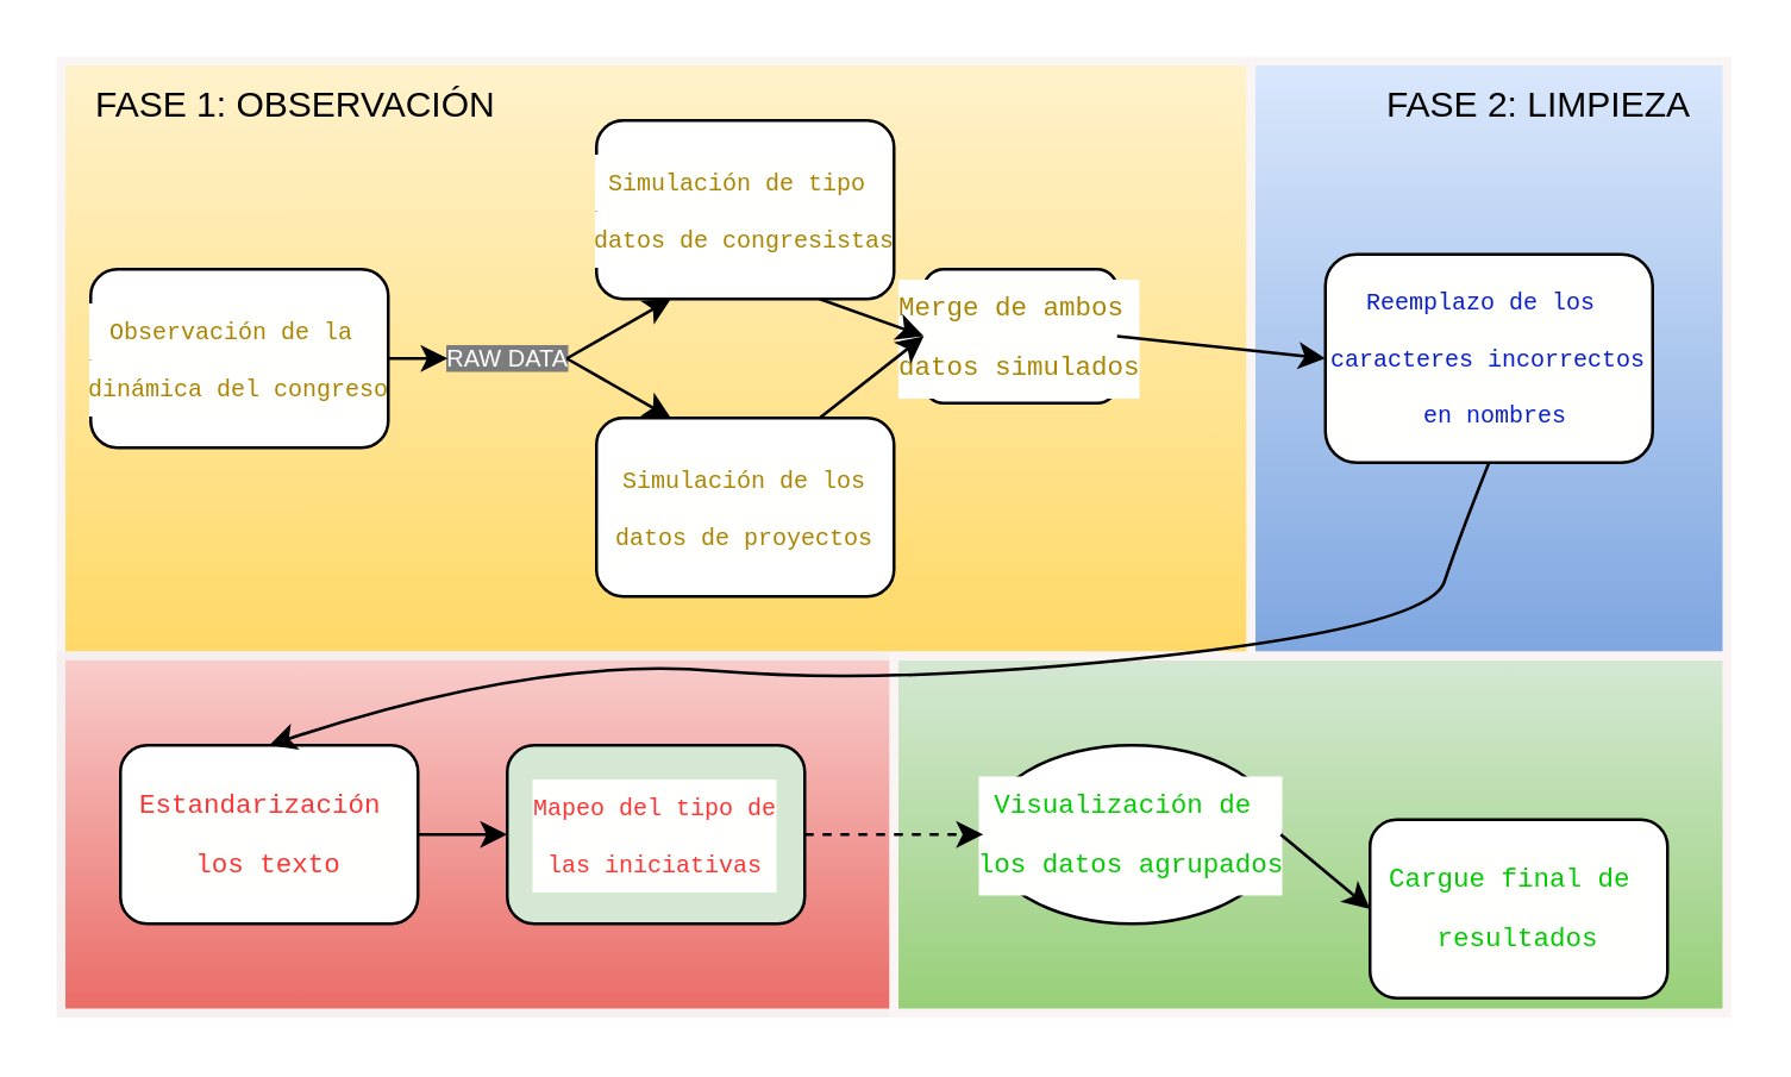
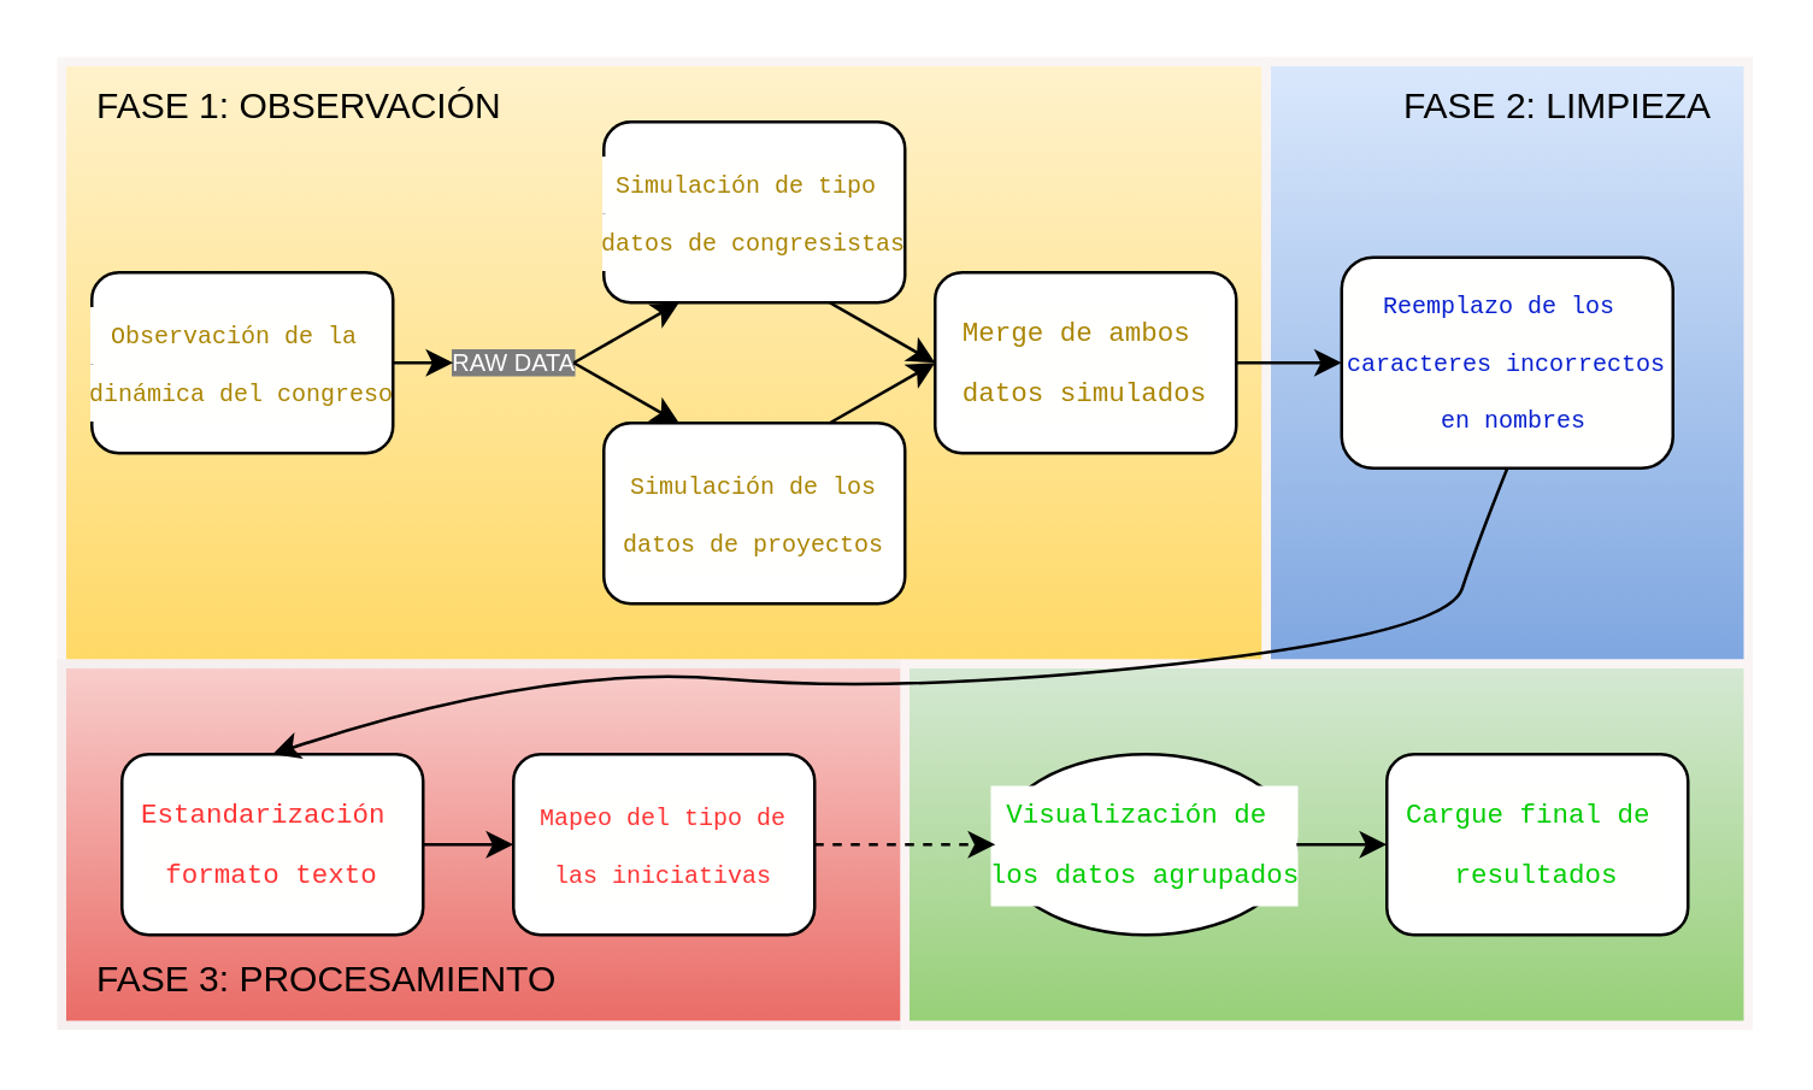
- <mxCell id="9" value="&lt;div style=&quot;background-color: rgb(255, 255, 254); font-family: Consolas, &amp;quot;Courier New&amp;quot;, monospace; line-height: 19px; white-space: pre;&quot;&gt;&lt;span style=&quot;color: rgb(170, 133, 0);&quot;&gt;&lt;font style=&quot;font-size: 9px;&quot;&gt;Merge de ambos &lt;/font&gt;&lt;/span&gt;&lt;/div&gt;&lt;div style=&quot;background-color: rgb(255, 255, 254); font-family: Consolas, &amp;quot;Courier New&amp;quot;, monospace; line-height: 19px; white-space: pre;&quot;&gt;&lt;span style=&quot;color: rgb(170, 133, 0);&quot;&gt;&lt;font style=&quot;font-size: 9px;&quot;&gt;datos simulados&lt;/font&gt;&lt;/span&gt;&lt;/div&gt;" style="rounded=1;whiteSpace=wrap;html=1;" vertex="1" parent="1"><mxGeometry x="310" y="90" width="65" height="45" as="geometry" /></mxCell>
+ <mxCell id="9" value="&lt;div style=&quot;background-color: rgb(255, 255, 254); font-family: Consolas, &amp;quot;Courier New&amp;quot;, monospace; line-height: 19px; white-space: pre;&quot;&gt;&lt;span style=&quot;color: rgb(170, 133, 0);&quot;&gt;&lt;font style=&quot;font-size: 9px;&quot;&gt;Merge de ambos &lt;/font&gt;&lt;/span&gt;&lt;/div&gt;&lt;div style=&quot;background-color: rgb(255, 255, 254); font-family: Consolas, &amp;quot;Courier New&amp;quot;, monospace; line-height: 19px; white-space: pre;&quot;&gt;&lt;span style=&quot;color: rgb(170, 133, 0);&quot;&gt;&lt;font style=&quot;font-size: 9px;&quot;&gt;datos simulados&lt;/font&gt;&lt;/span&gt;&lt;/div&gt;" style="rounded=1;whiteSpace=wrap;html=1;" vertex="1" parent="1"><mxGeometry x="310" y="90" width="100" height="60" as="geometry" /></mxCell>
- <mxCell id="11" value="&lt;div style=&quot;background-color: rgb(255, 255, 254); font-family: Consolas, &amp;quot;Courier New&amp;quot;, monospace; line-height: 19px; white-space: pre;&quot;&gt;&lt;div style=&quot;line-height: 19px;&quot;&gt;&lt;font style=&quot;color: rgb(255, 51, 51); font-size: 9px;&quot;&gt;Estandarización &lt;/font&gt;&lt;/div&gt;&lt;div style=&quot;line-height: 19px;&quot;&gt;&lt;font style=&quot;font-size: 9px;&quot;&gt;&lt;font style=&quot;color: rgb(255, 51, 51);&quot;&gt;los &lt;/font&gt;&lt;span style=&quot;color: light-dark(rgb(255, 51, 51), rgb(255, 119, 119)); background-color: light-dark(rgb(255, 255, 254), rgb(18, 18, 17));&quot;&gt;texto&lt;/span&gt;&lt;/font&gt;&lt;/div&gt;&lt;/div&gt;" style="rounded=1;whiteSpace=wrap;html=1;fontColor=light-dark(#e60a0a, #ededed);" vertex="1" parent="1"><mxGeometry x="40" y="250" width="100" height="60" as="geometry" /></mxCell>
+ <mxCell id="11" value="&lt;div style=&quot;background-color: rgb(255, 255, 254); font-family: Consolas, &amp;quot;Courier New&amp;quot;, monospace; line-height: 19px; white-space: pre;&quot;&gt;&lt;div style=&quot;line-height: 19px;&quot;&gt;&lt;font style=&quot;color: rgb(255, 51, 51); font-size: 9px;&quot;&gt;Estandarización &lt;/font&gt;&lt;/div&gt;&lt;div style=&quot;line-height: 19px;&quot;&gt;&lt;font style=&quot;font-size: 9px;&quot;&gt;&lt;font style=&quot;color: rgb(255, 51, 51);&quot;&gt;formato &lt;/font&gt;&lt;span style=&quot;color: light-dark(rgb(255, 51, 51), rgb(255, 119, 119)); background-color: light-dark(rgb(255, 255, 254), rgb(18, 18, 17));&quot;&gt;texto&lt;/span&gt;&lt;/font&gt;&lt;/div&gt;&lt;/div&gt;" style="rounded=1;whiteSpace=wrap;html=1;fontColor=light-dark(#e60a0a, #ededed);" vertex="1" parent="1"><mxGeometry x="40" y="250" width="100" height="60" as="geometry" /></mxCell>
- <mxCell id="12" value="&lt;div style=&quot;background-color: rgb(255, 255, 254); font-family: Consolas, &amp;quot;Courier New&amp;quot;, monospace; line-height: 19px; white-space: pre;&quot;&gt;&lt;div style=&quot;line-height: 19px;&quot;&gt;&lt;font style=&quot;color: rgb(255, 51, 51); font-size: 8px;&quot;&gt;Mapeo del tipo de&lt;/font&gt;&lt;/div&gt;&lt;div style=&quot;line-height: 19px;&quot;&gt;&lt;font style=&quot;color: rgb(255, 51, 51); font-size: 8px;&quot;&gt;las iniciativas&lt;/font&gt;&lt;/div&gt;&lt;/div&gt;" style="rounded=1;whiteSpace=wrap;html=1;fillColor=#d5e8d4;" vertex="1" parent="1"><mxGeometry x="170" y="250" width="100" height="60" as="geometry" /></mxCell>
+ <mxCell id="12" value="&lt;div style=&quot;background-color: rgb(255, 255, 254); font-family: Consolas, &amp;quot;Courier New&amp;quot;, monospace; line-height: 19px; white-space: pre;&quot;&gt;&lt;div style=&quot;line-height: 19px;&quot;&gt;&lt;font style=&quot;color: rgb(255, 51, 51); font-size: 8px;&quot;&gt;Mapeo del tipo de&lt;/font&gt;&lt;/div&gt;&lt;div style=&quot;line-height: 19px;&quot;&gt;&lt;font style=&quot;color: rgb(255, 51, 51); font-size: 8px;&quot;&gt;las iniciativas&lt;/font&gt;&lt;/div&gt;&lt;/div&gt;" style="rounded=1;whiteSpace=wrap;html=1;" vertex="1" parent="1"><mxGeometry x="170" y="250" width="100" height="60" as="geometry" /></mxCell>
- <mxCell id="14" value="&lt;div style=&quot;background-color: rgb(255, 255, 254); font-family: Consolas, &amp;quot;Courier New&amp;quot;, monospace; line-height: 19px; white-space: pre;&quot;&gt;&lt;div style=&quot;line-height: 19px;&quot;&gt;&lt;font style=&quot;color: rgb(0, 204, 0); font-size: 9px;&quot;&gt;Cargue final de &lt;/font&gt;&lt;/div&gt;&lt;div style=&quot;line-height: 19px;&quot;&gt;&lt;font style=&quot;color: rgb(0, 204, 0); font-size: 9px;&quot;&gt;resultados&lt;/font&gt;&lt;/div&gt;&lt;/div&gt;" style="rounded=1;whiteSpace=wrap;html=1;" vertex="1" parent="1"><mxGeometry x="460" y="275" width="100" height="60" as="geometry" /></mxCell>
+ <mxCell id="14" value="&lt;div style=&quot;background-color: rgb(255, 255, 254); font-family: Consolas, &amp;quot;Courier New&amp;quot;, monospace; line-height: 19px; white-space: pre;&quot;&gt;&lt;div style=&quot;line-height: 19px;&quot;&gt;&lt;font style=&quot;color: rgb(0, 204, 0); font-size: 9px;&quot;&gt;Cargue final de &lt;/font&gt;&lt;/div&gt;&lt;div style=&quot;line-height: 19px;&quot;&gt;&lt;font style=&quot;color: rgb(0, 204, 0); font-size: 9px;&quot;&gt;resultados&lt;/font&gt;&lt;/div&gt;&lt;/div&gt;" style="rounded=1;whiteSpace=wrap;html=1;" vertex="1" parent="1"><mxGeometry x="460" y="250" width="100" height="60" as="geometry" /></mxCell>
+ <mxCell id="17" value="FASE 3: PROCESAMIENTO" style="rounded=1;whiteSpace=wrap;html=1;strokeColor=none;fillColor=none;align=left;" vertex="1" parent="1"><mxGeometry x="30" y="310" width="180" height="30" as="geometry" /></mxCell>
